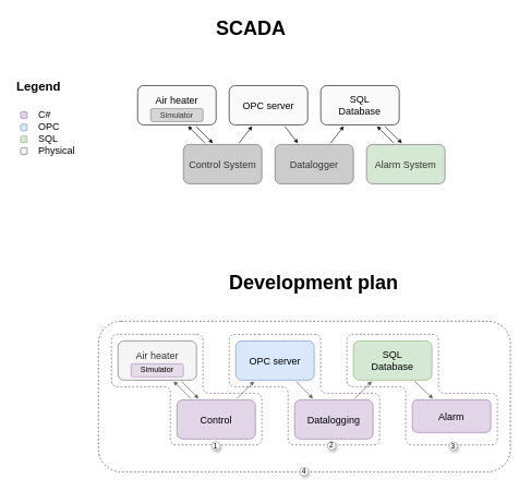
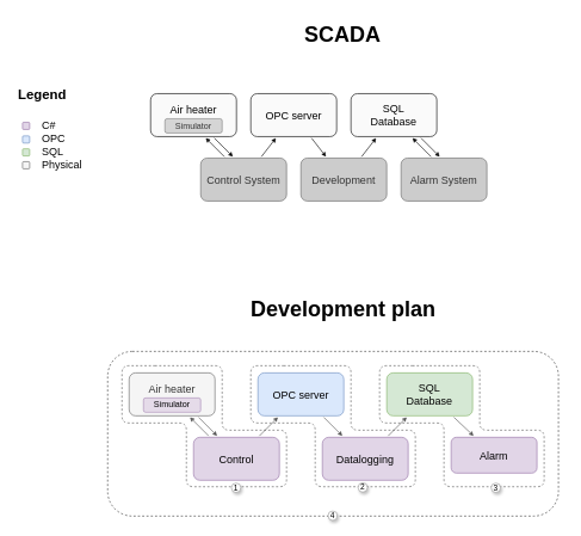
- <mxCell id="8" value="&lt;h1&gt;SCADA&lt;/h1&gt;" style="text;html=1;strokeColor=none;fillColor=none;spacing=5;spacingTop=-20;whiteSpace=wrap;overflow=hidden;rounded=0;fontSize=15;" parent="1" vertex="1"><mxGeometry x="325" y="15" width="120" height="50" as="geometry" /></mxCell>
+ <mxCell id="8" value="&lt;h1&gt;SCADA&lt;/h1&gt;" style="text;html=1;strokeColor=none;fillColor=none;spacing=5;spacingTop=-20;whiteSpace=wrap;overflow=hidden;rounded=0;fontSize=15;" parent="1" vertex="1"><mxGeometry x="420" y="20" width="120" height="50" as="geometry" /></mxCell>
- <mxCell id="17" value="&lt;span style=&quot;font-size: 15px&quot;&gt;Datalogger&lt;/span&gt;" style="rounded=1;whiteSpace=wrap;html=1;fontSize=13;fillColor=#CCCCCC;fontColor=#333333;strokeColor=#666666;" parent="1" vertex="1"><mxGeometry x="420" y="220" width="120" height="60" as="geometry" /></mxCell>
+ <mxCell id="17" value="&lt;span style=&quot;font-size: 15px&quot;&gt;Development&lt;/span&gt;" style="rounded=1;whiteSpace=wrap;html=1;fontSize=13;fillColor=#CCCCCC;fontColor=#333333;strokeColor=#666666;" parent="1" vertex="1"><mxGeometry x="420" y="220" width="120" height="60" as="geometry" /></mxCell>
- <mxCell id="13" value="&lt;font style=&quot;font-size: 15px&quot;&gt;Alarm System&lt;/font&gt;" style="rounded=1;whiteSpace=wrap;html=1;fontSize=13;fillColor=#d5e8d4;fontColor=#333333;strokeColor=#666666;" parent="1" vertex="1"><mxGeometry x="560" y="220" width="120" height="60" as="geometry" /></mxCell>
+ <mxCell id="13" value="&lt;font style=&quot;font-size: 15px&quot;&gt;Alarm System&lt;/font&gt;" style="rounded=1;whiteSpace=wrap;html=1;fontSize=13;fillColor=#CCCCCC;fontColor=#333333;strokeColor=#666666;" parent="1" vertex="1"><mxGeometry x="560" y="220" width="120" height="60" as="geometry" /></mxCell>
